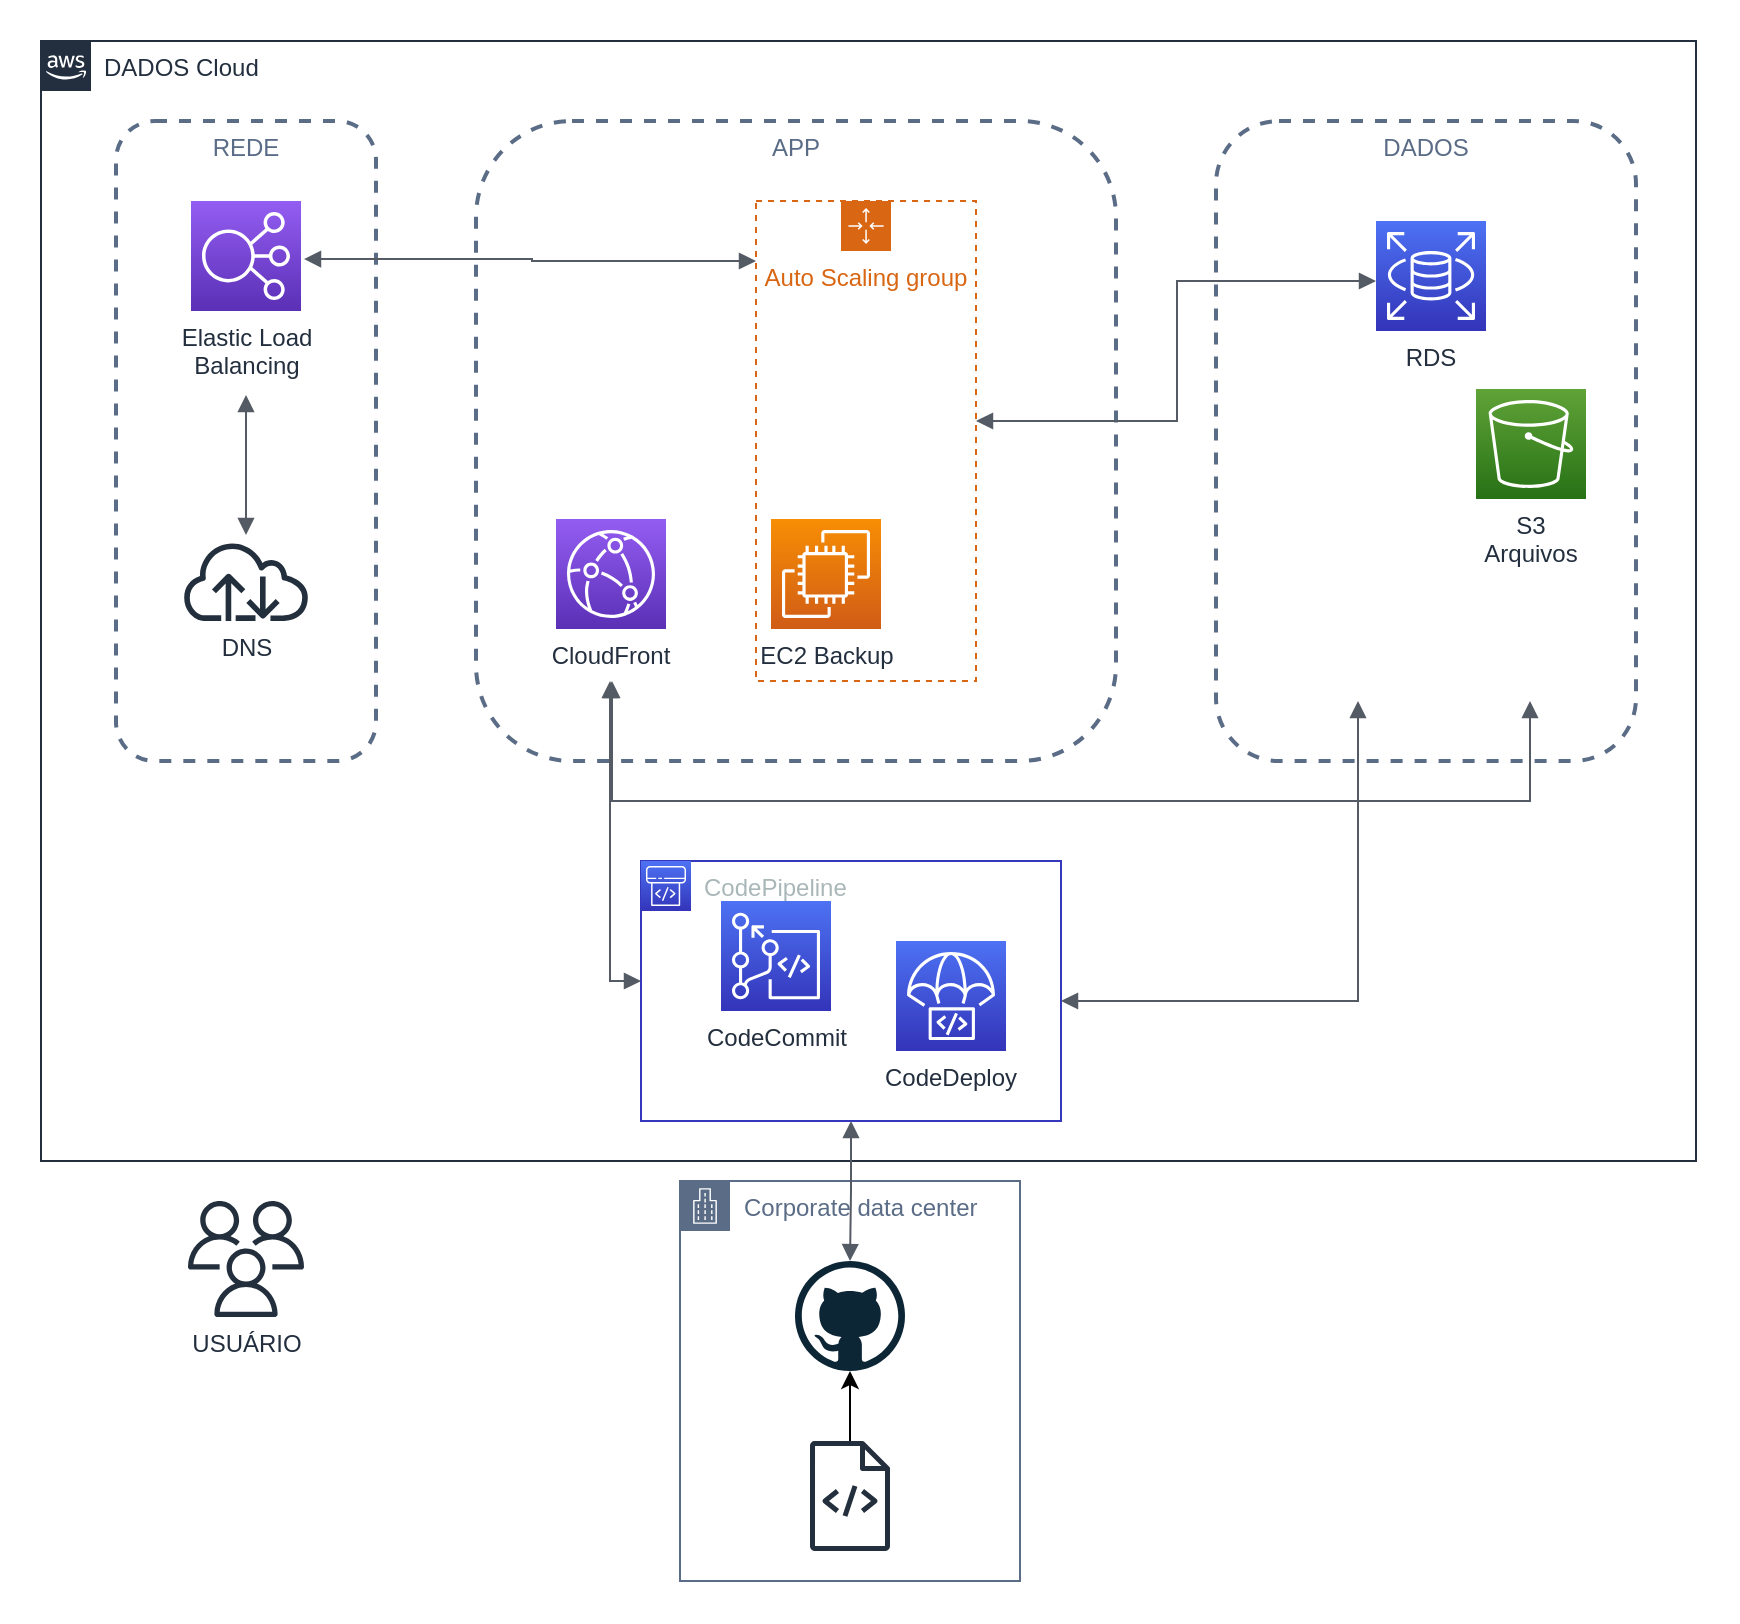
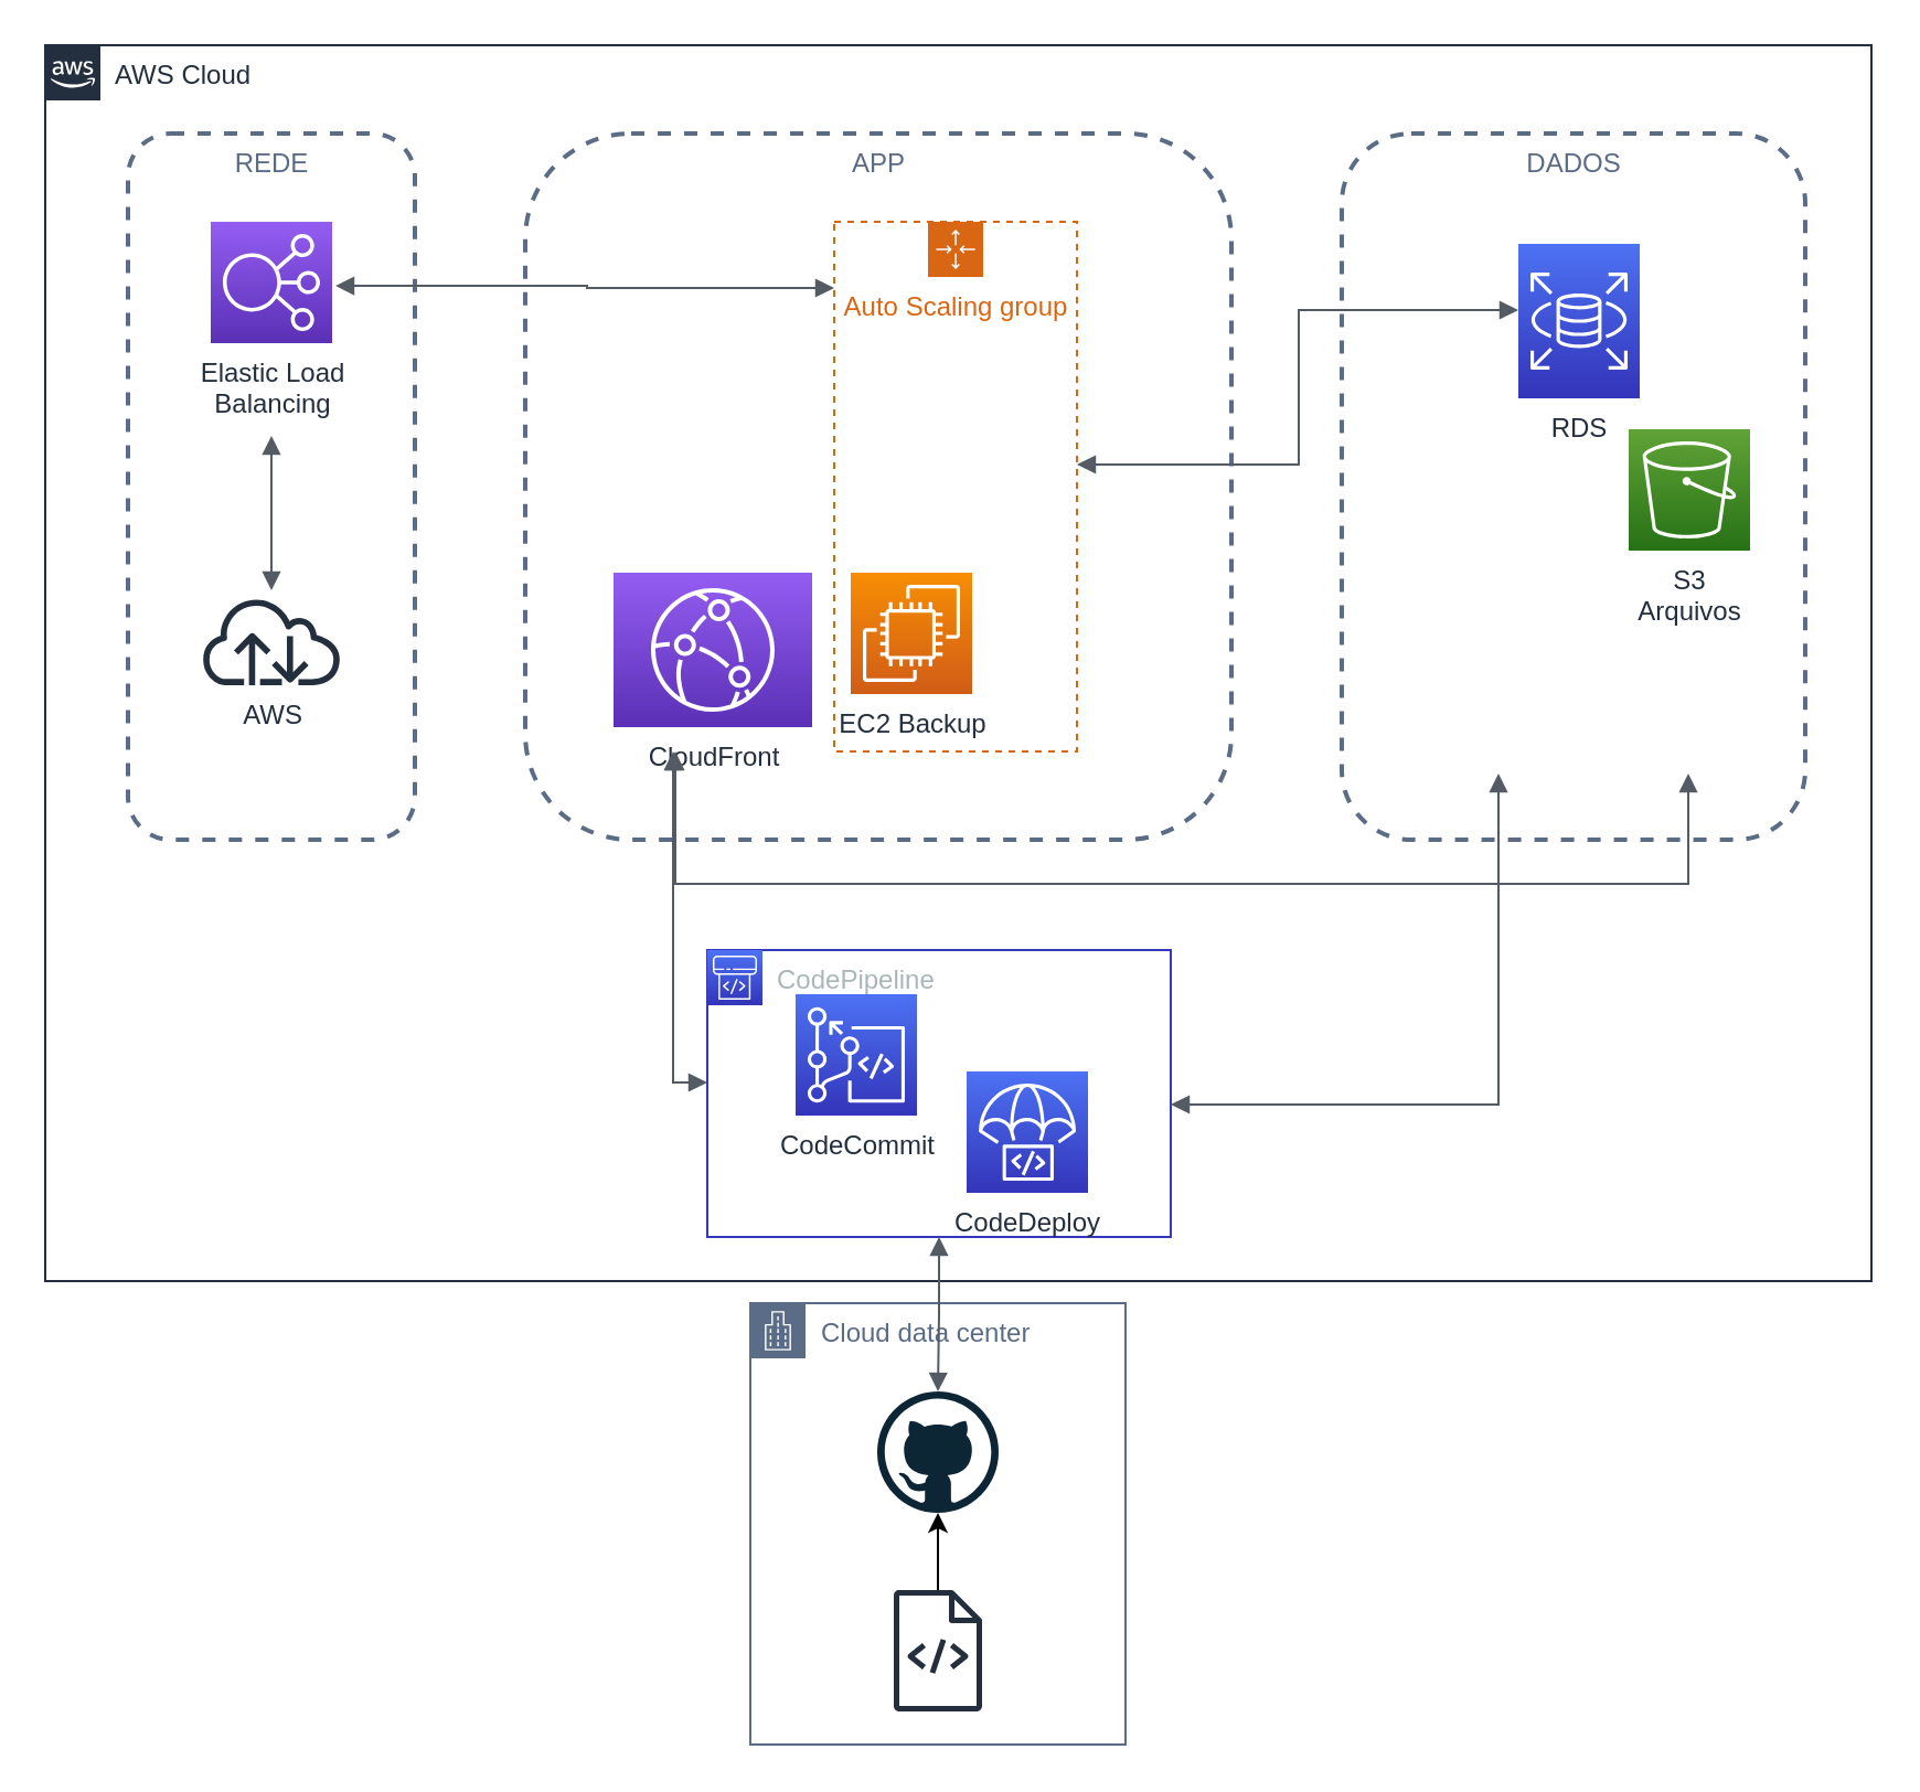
- <mxCell id="13" value="DADOS Cloud" style="points=[[0,0],[0.25,0],[0.5,0],[0.75,0],[1,0],[1,0.25],[1,0.5],[1,0.75],[1,1],[0.75,1],[0.5,1],[0.25,1],[0,1],[0,0.75],[0,0.5],[0,0.25]];outlineConnect=0;gradientColor=none;html=1;whiteSpace=wrap;fontSize=12;fontStyle=0;container=1;pointerEvents=0;collapsible=0;recursiveResize=0;shape=mxgraph.aws4.group;grIcon=mxgraph.aws4.group_aws_cloud_alt;strokeColor=#232F3E;fillColor=none;verticalAlign=top;align=left;spacingLeft=30;fontColor=#232F3E;dashed=0;" vertex="1" parent="1"><mxGeometry x="20" y="20" width="827.5" height="560" as="geometry" /></mxCell>
+ <mxCell id="13" value="AWS Cloud" style="points=[[0,0],[0.25,0],[0.5,0],[0.75,0],[1,0],[1,0.25],[1,0.5],[1,0.75],[1,1],[0.75,1],[0.5,1],[0.25,1],[0,1],[0,0.75],[0,0.5],[0,0.25]];outlineConnect=0;gradientColor=none;html=1;whiteSpace=wrap;fontSize=12;fontStyle=0;container=1;pointerEvents=0;collapsible=0;recursiveResize=0;shape=mxgraph.aws4.group;grIcon=mxgraph.aws4.group_aws_cloud_alt;strokeColor=#232F3E;fillColor=none;verticalAlign=top;align=left;spacingLeft=30;fontColor=#232F3E;dashed=0;" vertex="1" parent="1"><mxGeometry x="20" y="20" width="827.5" height="560" as="geometry" /></mxCell>
- <mxCell id="18" value="RDS" style="sketch=0;points=[[0,0,0],[0.25,0,0],[0.5,0,0],[0.75,0,0],[1,0,0],[0,1,0],[0.25,1,0],[0.5,1,0],[0.75,1,0],[1,1,0],[0,0.25,0],[0,0.5,0],[0,0.75,0],[1,0.25,0],[1,0.5,0],[1,0.75,0]];outlineConnect=0;fontColor=#232F3E;gradientColor=#4D72F3;gradientDirection=north;fillColor=#3334B9;strokeColor=#ffffff;dashed=0;verticalLabelPosition=bottom;verticalAlign=top;align=center;html=1;fontSize=12;fontStyle=0;aspect=fixed;shape=mxgraph.aws4.resourceIcon;resIcon=mxgraph.aws4.rds;" vertex="1" parent="13"><mxGeometry x="667.5" y="90" width="55" height="55" as="geometry" /></mxCell>
+ <mxCell id="18" value="RDS" style="sketch=0;points=[[0,0,0],[0.25,0,0],[0.5,0,0],[0.75,0,0],[1,0,0],[0,1,0],[0.25,1,0],[0.5,1,0],[0.75,1,0],[1,1,0],[0,0.25,0],[0,0.5,0],[0,0.75,0],[1,0.25,0],[1,0.5,0],[1,0.75,0]];outlineConnect=0;fontColor=#232F3E;gradientColor=#4D72F3;gradientDirection=north;fillColor=#3334B9;strokeColor=#ffffff;dashed=0;verticalLabelPosition=bottom;verticalAlign=top;align=center;html=1;fontSize=12;fontStyle=0;aspect=fixed;shape=mxgraph.aws4.resourceIcon;resIcon=mxgraph.aws4.rds;" vertex="1" parent="13"><mxGeometry x="667.5" y="90" width="55" height="70" as="geometry" /></mxCell>
- <mxCell id="10" value="CloudFront" style="sketch=0;points=[[0,0,0],[0.25,0,0],[0.5,0,0],[0.75,0,0],[1,0,0],[0,1,0],[0.25,1,0],[0.5,1,0],[0.75,1,0],[1,1,0],[0,0.25,0],[0,0.5,0],[0,0.75,0],[1,0.25,0],[1,0.5,0],[1,0.75,0]];outlineConnect=0;fontColor=#232F3E;gradientColor=#945DF2;gradientDirection=north;fillColor=#5A30B5;strokeColor=#ffffff;dashed=0;verticalLabelPosition=bottom;verticalAlign=top;align=center;html=1;fontSize=12;fontStyle=0;aspect=fixed;shape=mxgraph.aws4.resourceIcon;resIcon=mxgraph.aws4.cloudfront;" vertex="1" parent="1"><mxGeometry x="277.5" y="259" width="55" height="55" as="geometry" /></mxCell>
+ <mxCell id="10" value="CloudFront" style="sketch=0;points=[[0,0,0],[0.25,0,0],[0.5,0,0],[0.75,0,0],[1,0,0],[0,1,0],[0.25,1,0],[0.5,1,0],[0.75,1,0],[1,1,0],[0,0.25,0],[0,0.5,0],[0,0.75,0],[1,0.25,0],[1,0.5,0],[1,0.75,0]];outlineConnect=0;fontColor=#232F3E;gradientColor=#945DF2;gradientDirection=north;fillColor=#5A30B5;strokeColor=#ffffff;dashed=0;verticalLabelPosition=bottom;verticalAlign=top;align=center;html=1;fontSize=12;fontStyle=0;aspect=fixed;shape=mxgraph.aws4.resourceIcon;resIcon=mxgraph.aws4.cloudfront;" vertex="1" parent="1"><mxGeometry x="277.5" y="259" width="90" height="70" as="geometry" /></mxCell>
- <mxCell id="8" value="DNS" style="sketch=0;outlineConnect=0;fontColor=#232F3E;gradientColor=none;fillColor=#232F3D;strokeColor=none;dashed=0;verticalLabelPosition=bottom;verticalAlign=top;align=center;html=1;fontSize=12;fontStyle=0;aspect=fixed;pointerEvents=1;shape=mxgraph.aws4.internet;" vertex="1" parent="1"><mxGeometry x="90" y="270" width="65" height="40" as="geometry" /></mxCell>
+ <mxCell id="8" value="AWS" style="sketch=0;outlineConnect=0;fontColor=#232F3E;gradientColor=none;fillColor=#232F3D;strokeColor=none;dashed=0;verticalLabelPosition=bottom;verticalAlign=top;align=center;html=1;fontSize=12;fontStyle=0;aspect=fixed;pointerEvents=1;shape=mxgraph.aws4.internet;" vertex="1" parent="1"><mxGeometry x="90" y="270" width="65" height="40" as="geometry" /></mxCell>
- <mxCell id="17" value="CodeDeploy" style="sketch=0;points=[[0,0,0],[0.25,0,0],[0.5,0,0],[0.75,0,0],[1,0,0],[0,1,0],[0.25,1,0],[0.5,1,0],[0.75,1,0],[1,1,0],[0,0.25,0],[0,0.5,0],[0,0.75,0],[1,0.25,0],[1,0.5,0],[1,0.75,0]];outlineConnect=0;fontColor=#232F3E;gradientColor=#4D72F3;gradientDirection=north;fillColor=#3334B9;strokeColor=#ffffff;dashed=0;verticalLabelPosition=bottom;verticalAlign=top;align=center;html=1;fontSize=12;fontStyle=0;aspect=fixed;shape=mxgraph.aws4.resourceIcon;resIcon=mxgraph.aws4.codedeploy;" vertex="1" parent="14"><mxGeometry x="127.5" y="40" width="55" height="55" as="geometry" /></mxCell>
+ <mxCell id="17" value="CodeDeploy" style="sketch=0;points=[[0,0,0],[0.25,0,0],[0.5,0,0],[0.75,0,0],[1,0,0],[0,1,0],[0.25,1,0],[0.5,1,0],[0.75,1,0],[1,1,0],[0,0.25,0],[0,0.5,0],[0,0.75,0],[1,0.25,0],[1,0.5,0],[1,0.75,0]];outlineConnect=0;fontColor=#232F3E;gradientColor=#4D72F3;gradientDirection=north;fillColor=#3334B9;strokeColor=#ffffff;dashed=0;verticalLabelPosition=bottom;verticalAlign=top;align=center;html=1;fontSize=12;fontStyle=0;aspect=fixed;shape=mxgraph.aws4.resourceIcon;resIcon=mxgraph.aws4.codedeploy;" vertex="1" parent="14"><mxGeometry x="117.5" y="55" width="55" height="55" as="geometry" /></mxCell>
- <mxCell id="22" value="Corporate data center" style="points=[[0,0],[0.25,0],[0.5,0],[0.75,0],[1,0],[1,0.25],[1,0.5],[1,0.75],[1,1],[0.75,1],[0.5,1],[0.25,1],[0,1],[0,0.75],[0,0.5],[0,0.25]];outlineConnect=0;gradientColor=none;html=1;whiteSpace=wrap;fontSize=12;fontStyle=0;container=1;pointerEvents=0;collapsible=0;recursiveResize=0;shape=mxgraph.aws4.group;grIcon=mxgraph.aws4.group_corporate_data_center;strokeColor=#5A6C86;fillColor=none;verticalAlign=top;align=left;spacingLeft=30;fontColor=#5A6C86;dashed=0;" vertex="1" parent="1"><mxGeometry x="339.5" y="590" width="170" height="200" as="geometry" /></mxCell>
+ <mxCell id="22" value="Cloud data center" style="points=[[0,0],[0.25,0],[0.5,0],[0.75,0],[1,0],[1,0.25],[1,0.5],[1,0.75],[1,1],[0.75,1],[0.5,1],[0.25,1],[0,1],[0,0.75],[0,0.5],[0,0.25]];outlineConnect=0;gradientColor=none;html=1;whiteSpace=wrap;fontSize=12;fontStyle=0;container=1;pointerEvents=0;collapsible=0;recursiveResize=0;shape=mxgraph.aws4.group;grIcon=mxgraph.aws4.group_corporate_data_center;strokeColor=#5A6C86;fillColor=none;verticalAlign=top;align=left;spacingLeft=30;fontColor=#5A6C86;dashed=0;" vertex="1" parent="1"><mxGeometry x="339.5" y="590" width="170" height="200" as="geometry" /></mxCell>
- <mxCell id="4" value="USUÁRIO" style="sketch=0;outlineConnect=0;fontColor=#232F3E;gradientColor=none;fillColor=#232F3D;strokeColor=none;dashed=0;verticalLabelPosition=bottom;verticalAlign=top;align=center;html=1;fontSize=12;fontStyle=0;aspect=fixed;pointerEvents=1;shape=mxgraph.aws4.users;" vertex="1" parent="1"><mxGeometry x="93.5" y="600" width="58" height="58" as="geometry" /></mxCell>
